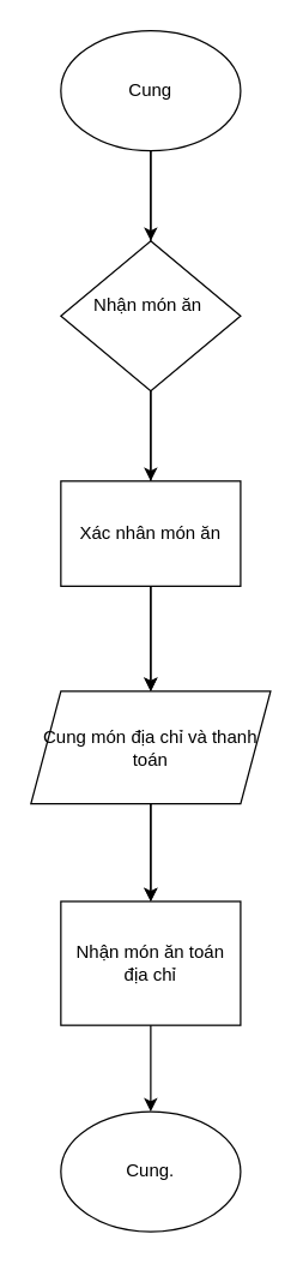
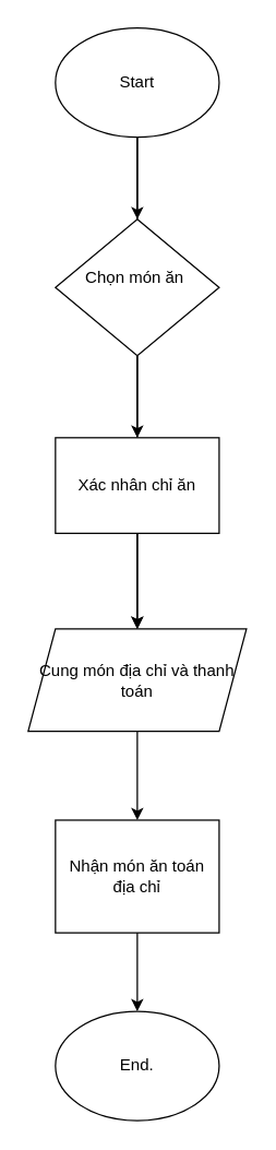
- <mxCell id="8" value="Cung" style="ellipse;whiteSpace=wrap;html=1;" parent="1" vertex="1"><mxGeometry x="40" y="20" width="120" height="80" as="geometry" /></mxCell>
+ <mxCell id="8" value="Start" style="ellipse;whiteSpace=wrap;html=1;" parent="1" vertex="1"><mxGeometry x="40" y="20" width="120" height="80" as="geometry" /></mxCell>
- <mxCell id="10" value="Nhận món ăn&amp;nbsp;&lt;div&gt;&lt;br&gt;&lt;/div&gt;" style="rhombus;whiteSpace=wrap;html=1;" parent="1" vertex="1"><mxGeometry x="40" y="160" width="120" height="100" as="geometry" /></mxCell>
+ <mxCell id="10" value="Chọn món ăn&amp;nbsp;&lt;div&gt;&lt;br&gt;&lt;/div&gt;" style="rhombus;whiteSpace=wrap;html=1;" parent="1" vertex="1"><mxGeometry x="40" y="160" width="120" height="100" as="geometry" /></mxCell>
- <mxCell id="12" value="Xác nhân món ăn" style="whiteSpace=wrap;html=1;" parent="1" vertex="1"><mxGeometry x="40" y="320" width="120" height="70" as="geometry" /></mxCell>
+ <mxCell id="12" value="Xác nhân chỉ ăn" style="whiteSpace=wrap;html=1;" parent="1" vertex="1"><mxGeometry x="40" y="320" width="120" height="70" as="geometry" /></mxCell>
- <mxCell id="13" value="" style="edgeStyle=orthogonalEdgeStyle;rounded=0;orthogonalLoop=1;jettySize=auto;html=1;" parent="1" source="14" target="15" edge="1"><mxGeometry relative="1" as="geometry" /></mxCell>
- <mxCell id="16" value="Cung." style="ellipse;whiteSpace=wrap;html=1;" parent="1" vertex="1"><mxGeometry x="40" y="740" width="120" height="80" as="geometry" /></mxCell>
+ <mxCell id="16" value="End." style="ellipse;whiteSpace=wrap;html=1;" parent="1" vertex="1"><mxGeometry x="40" y="740" width="120" height="80" as="geometry" /></mxCell>
